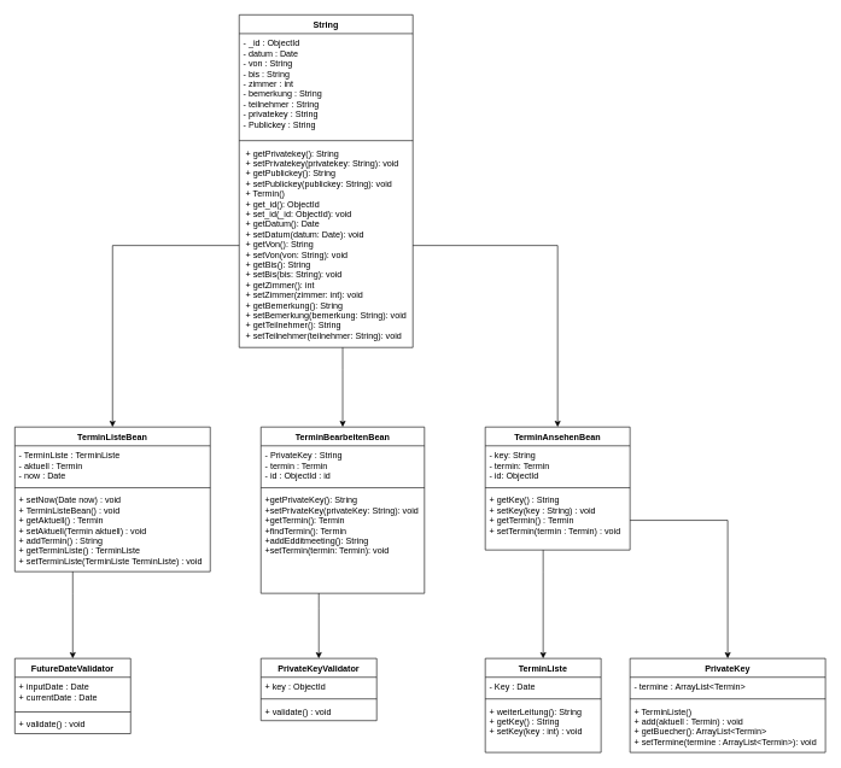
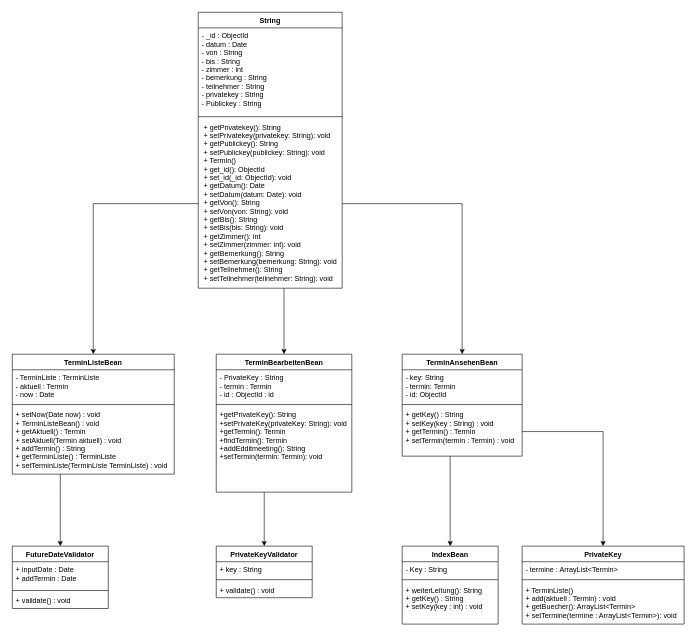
- <mxCell id="2" value="TerminListe" style="swimlane;fontStyle=1;align=center;verticalAlign=top;childLayout=stackLayout;horizontal=1;startSize=26;horizontalStack=0;resizeParent=1;resizeParentMax=0;resizeLast=0;collapsible=1;marginBottom=0;" vertex="1" parent="1"><mxGeometry x="670" y="910" width="160" height="130" as="geometry" /></mxCell>
+ <mxCell id="2" value="IndexBean" style="swimlane;fontStyle=1;align=center;verticalAlign=top;childLayout=stackLayout;horizontal=1;startSize=26;horizontalStack=0;resizeParent=1;resizeParentMax=0;resizeLast=0;collapsible=1;marginBottom=0;" vertex="1" parent="1"><mxGeometry x="670" y="910" width="160" height="130" as="geometry" /></mxCell>
- <mxCell id="7" value="+ inputDate : Date&#10;+ currentDate : Date&#10;" style="text;strokeColor=none;fillColor=none;align=left;verticalAlign=top;spacingLeft=4;spacingRight=4;overflow=hidden;rotatable=0;points=[[0,0.5],[1,0.5]];portConstraint=eastwest;" vertex="1" parent="6"><mxGeometry y="26" width="160" height="44" as="geometry" /></mxCell>
+ <mxCell id="7" value="+ inputDate : Date&#10;+ addTermin : Date&#10;" style="text;strokeColor=none;fillColor=none;align=left;verticalAlign=top;spacingLeft=4;spacingRight=4;overflow=hidden;rotatable=0;points=[[0,0.5],[1,0.5]];portConstraint=eastwest;" vertex="1" parent="6"><mxGeometry y="26" width="160" height="44" as="geometry" /></mxCell>
- <mxCell id="11" value="+ key : ObjectId" style="text;strokeColor=none;fillColor=none;align=left;verticalAlign=top;spacingLeft=4;spacingRight=4;overflow=hidden;rotatable=0;points=[[0,0.5],[1,0.5]];portConstraint=eastwest;" vertex="1" parent="10"><mxGeometry y="26" width="160" height="26" as="geometry" /></mxCell>
+ <mxCell id="11" value="+ key : String" style="text;strokeColor=none;fillColor=none;align=left;verticalAlign=top;spacingLeft=4;spacingRight=4;overflow=hidden;rotatable=0;points=[[0,0.5],[1,0.5]];portConstraint=eastwest;" vertex="1" parent="10"><mxGeometry y="26" width="160" height="26" as="geometry" /></mxCell>
- <mxCell id="3" value="- Key : Date" style="text;strokeColor=none;fillColor=none;align=left;verticalAlign=top;spacingLeft=4;spacingRight=4;overflow=hidden;rotatable=0;points=[[0,0.5],[1,0.5]];portConstraint=eastwest;" vertex="1" parent="2"><mxGeometry y="26" width="160" height="26" as="geometry" /></mxCell>
+ <mxCell id="3" value="- Key : String" style="text;strokeColor=none;fillColor=none;align=left;verticalAlign=top;spacingLeft=4;spacingRight=4;overflow=hidden;rotatable=0;points=[[0,0.5],[1,0.5]];portConstraint=eastwest;" vertex="1" parent="2"><mxGeometry y="26" width="160" height="26" as="geometry" /></mxCell>
